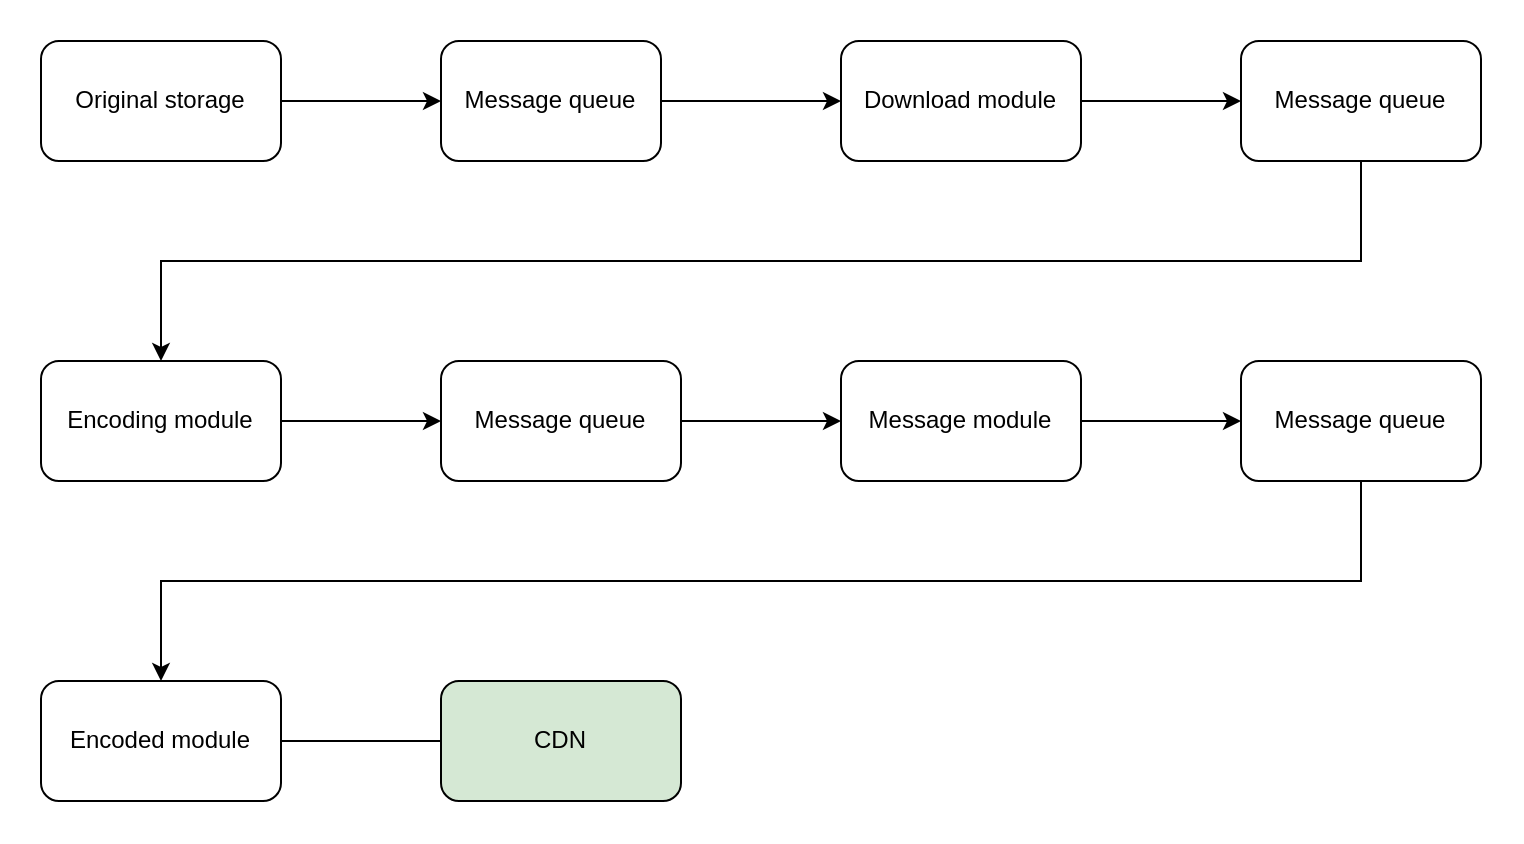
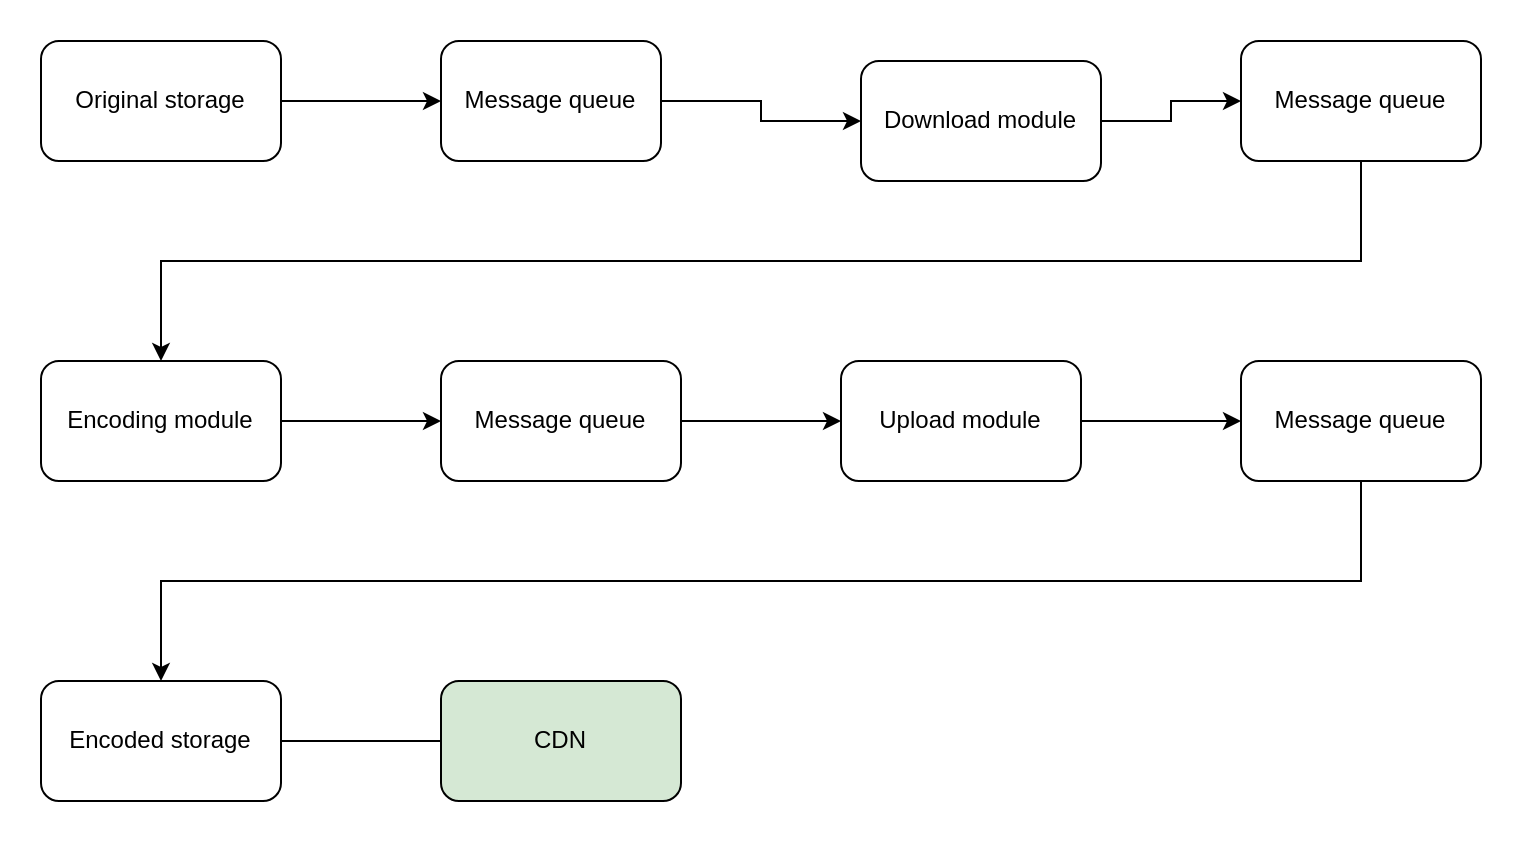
- <mxCell id="7" value="Download module" style="rounded=1;whiteSpace=wrap;html=1;" vertex="1" parent="1"><mxGeometry x="420" y="20" width="120" height="60" as="geometry" /></mxCell>
+ <mxCell id="7" value="Download module" style="rounded=1;whiteSpace=wrap;html=1;" vertex="1" parent="1"><mxGeometry x="430" y="30" width="120" height="60" as="geometry" /></mxCell>
- <mxCell id="15" value="Message module" style="rounded=1;whiteSpace=wrap;html=1;" vertex="1" parent="1"><mxGeometry x="420" y="180" width="120" height="60" as="geometry" /></mxCell>
+ <mxCell id="15" value="Upload module" style="rounded=1;whiteSpace=wrap;html=1;" vertex="1" parent="1"><mxGeometry x="420" y="180" width="120" height="60" as="geometry" /></mxCell>
- <mxCell id="19" value="Encoded module" style="rounded=1;whiteSpace=wrap;html=1;" vertex="1" parent="1"><mxGeometry x="20" y="340" width="120" height="60" as="geometry" /></mxCell>
+ <mxCell id="19" value="Encoded storage" style="rounded=1;whiteSpace=wrap;html=1;" vertex="1" parent="1"><mxGeometry x="20" y="340" width="120" height="60" as="geometry" /></mxCell>
